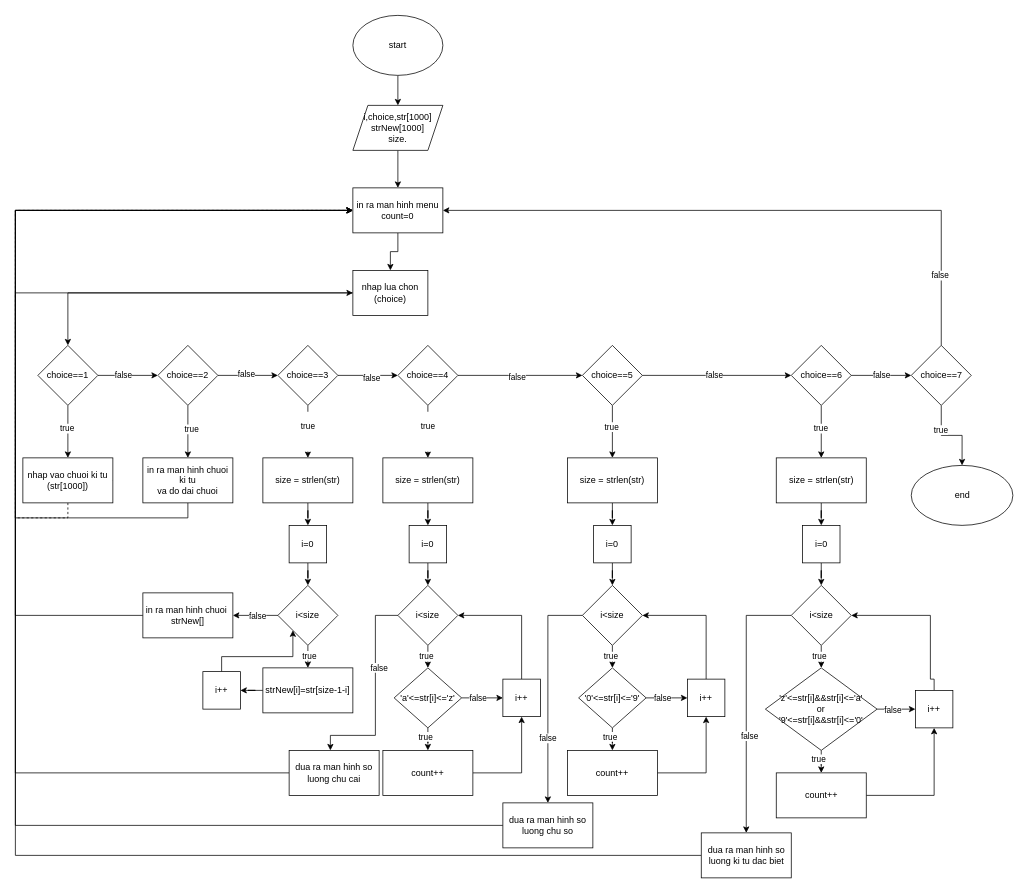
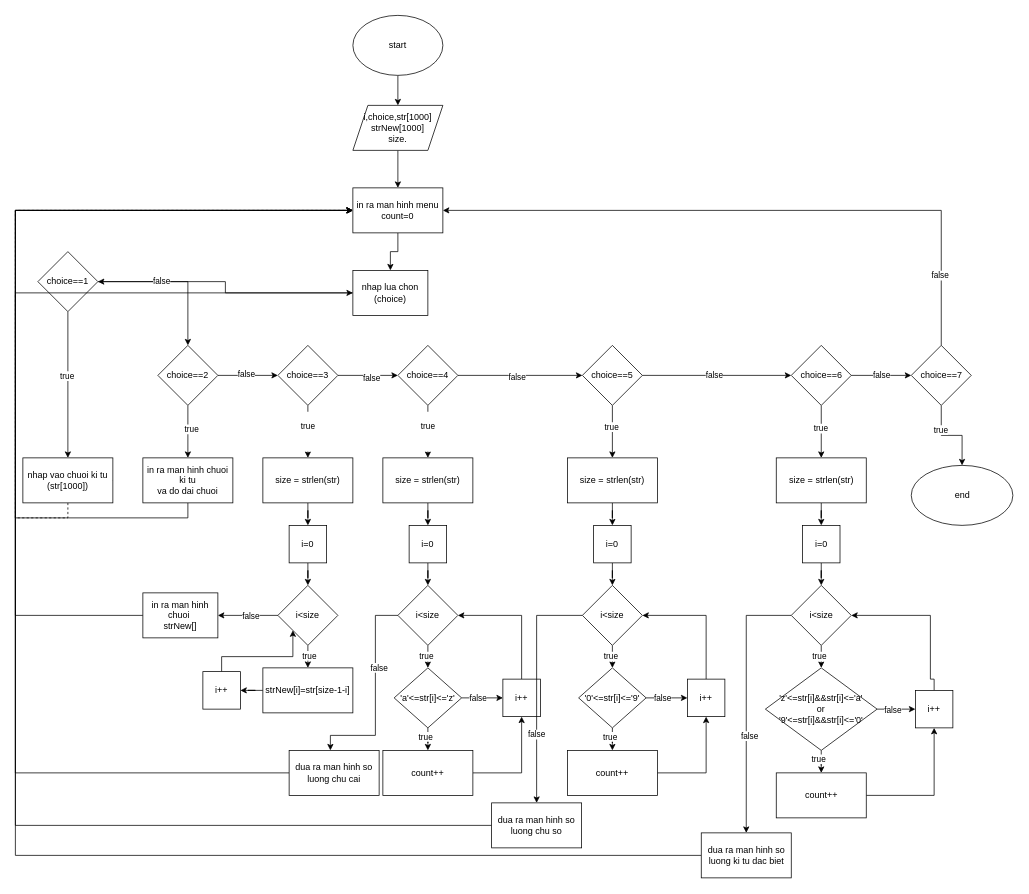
- <mxCell id="14" value="choice==1" style="rhombus;whiteSpace=wrap;html=1;rounded=0;" vertex="1" parent="1"><mxGeometry x="50" y="460" width="80" height="80" as="geometry" /></mxCell>
+ <mxCell id="14" value="choice==1" style="rhombus;whiteSpace=wrap;html=1;rounded=0;" vertex="1" parent="1"><mxGeometry x="50" y="335" width="80" height="80" as="geometry" /></mxCell>
- <mxCell id="42" value="in ra man hinh chuoi&amp;nbsp;&lt;br&gt;strNew[]" style="whiteSpace=wrap;html=1;rounded=0;" vertex="1" parent="1"><mxGeometry x="190" y="790" width="120" height="60" as="geometry" /></mxCell>
+ <mxCell id="42" value="in ra man hinh chuoi&amp;nbsp;&lt;br&gt;strNew[]" style="whiteSpace=wrap;html=1;rounded=0;" vertex="1" parent="1"><mxGeometry x="190" y="790" width="100" height="60" as="geometry" /></mxCell>
- <mxCell id="91" value="dua ra man hinh so luong chu so" style="rounded=0;whiteSpace=wrap;html=1;" vertex="1" parent="1"><mxGeometry x="670" y="1070" width="120" height="60" as="geometry" /></mxCell>
+ <mxCell id="91" value="dua ra man hinh so luong chu so" style="rounded=0;whiteSpace=wrap;html=1;" vertex="1" parent="1"><mxGeometry x="655" y="1070" width="120" height="60" as="geometry" /></mxCell>
